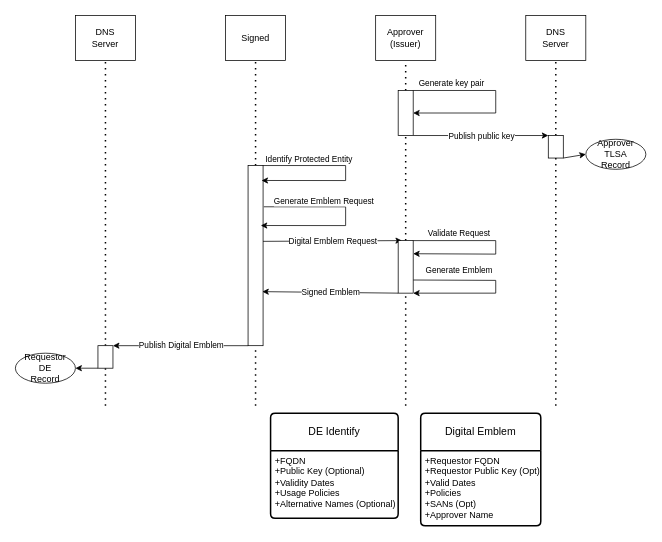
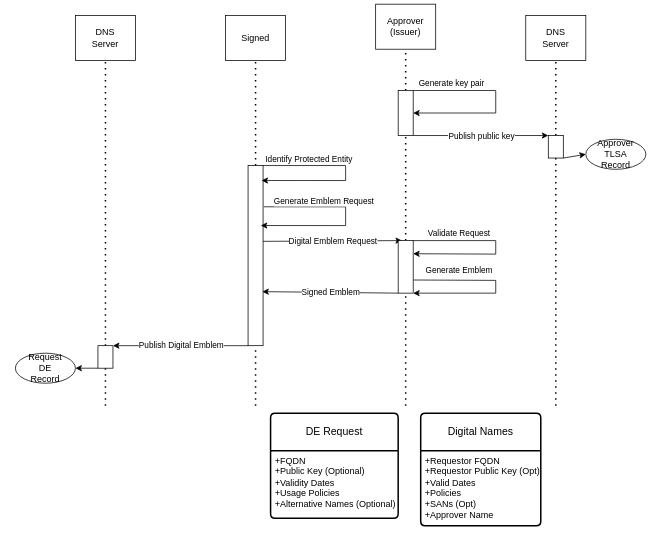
- <mxCell id="5" value="Approver&lt;div&gt;(Issuer)&lt;/div&gt;" style="rounded=0;whiteSpace=wrap;html=1;" vertex="1" parent="1"><mxGeometry x="500" y="20" width="80" height="60" as="geometry" /></mxCell>
+ <mxCell id="5" value="Approver&lt;div&gt;(Issuer)&lt;/div&gt;" style="rounded=0;whiteSpace=wrap;html=1;" vertex="1" parent="1"><mxGeometry x="500" y="5" width="80" height="60" as="geometry" /></mxCell>
- <mxCell id="39" value="&lt;div&gt;Requestor&lt;/div&gt;&lt;div&gt;&lt;span style=&quot;background-color: initial;&quot;&gt;DE&lt;/span&gt;&lt;/div&gt;&lt;div&gt;&lt;span style=&quot;background-color: initial;&quot;&gt;Record&lt;/span&gt;&lt;/div&gt;" style="ellipse;whiteSpace=wrap;html=1;" vertex="1" parent="1"><mxGeometry y="470" width="80" height="40" as="geometry" x="20" /></mxCell>
+ <mxCell id="39" value="&lt;div&gt;Request&lt;/div&gt;&lt;div&gt;&lt;span style=&quot;background-color: initial;&quot;&gt;DE&lt;/span&gt;&lt;/div&gt;&lt;div&gt;&lt;span style=&quot;background-color: initial;&quot;&gt;Record&lt;/span&gt;&lt;/div&gt;" style="ellipse;whiteSpace=wrap;html=1;" vertex="1" parent="1"><mxGeometry y="470" width="80" height="40" as="geometry" x="20" /></mxCell>
- <mxCell id="43" value="DE Identify" style="swimlane;childLayout=stackLayout;horizontal=1;startSize=50;horizontalStack=0;rounded=1;fontSize=14;fontStyle=0;strokeWidth=2;resizeParent=0;resizeLast=1;shadow=0;dashed=0;align=center;arcSize=4;whiteSpace=wrap;html=1;" vertex="1" parent="1"><mxGeometry x="360" y="550" width="170" height="140" as="geometry" /></mxCell>
+ <mxCell id="43" value="DE Request" style="swimlane;childLayout=stackLayout;horizontal=1;startSize=50;horizontalStack=0;rounded=1;fontSize=14;fontStyle=0;strokeWidth=2;resizeParent=0;resizeLast=1;shadow=0;dashed=0;align=center;arcSize=4;whiteSpace=wrap;html=1;" vertex="1" parent="1"><mxGeometry x="360" y="550" width="170" height="140" as="geometry" /></mxCell>
- <mxCell id="45" value="Digital Emblem" style="swimlane;childLayout=stackLayout;horizontal=1;startSize=50;horizontalStack=0;rounded=1;fontSize=14;fontStyle=0;strokeWidth=2;resizeParent=0;resizeLast=1;shadow=0;dashed=0;align=center;arcSize=4;whiteSpace=wrap;html=1;" vertex="1" parent="1"><mxGeometry x="560" y="550" width="160" height="150" as="geometry" /></mxCell>
+ <mxCell id="45" value="Digital Names" style="swimlane;childLayout=stackLayout;horizontal=1;startSize=50;horizontalStack=0;rounded=1;fontSize=14;fontStyle=0;strokeWidth=2;resizeParent=0;resizeLast=1;shadow=0;dashed=0;align=center;arcSize=4;whiteSpace=wrap;html=1;" vertex="1" parent="1"><mxGeometry x="560" y="550" width="160" height="150" as="geometry" /></mxCell>
